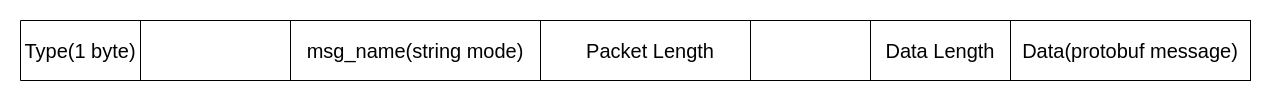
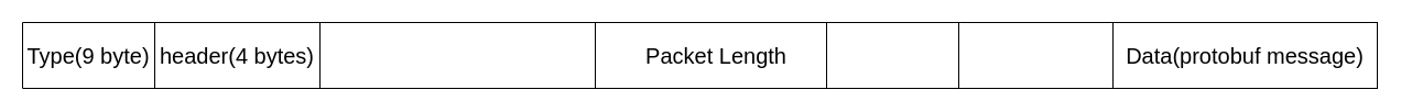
- <mxCell id="4" value="&lt;font style=&quot;font-size: 20px;&quot;&gt;Type(1 byte)&lt;/font&gt;" style="text;html=1;strokeColor=none;fillColor=none;align=center;verticalAlign=middle;whiteSpace=wrap;rounded=0;" vertex="1" parent="1"><mxGeometry y="20" width="120" height="60" as="geometry" x="20" /></mxCell>
+ <mxCell id="4" value="&lt;font style=&quot;font-size: 20px;&quot;&gt;Type(9 byte)&lt;/font&gt;" style="text;html=1;strokeColor=none;fillColor=none;align=center;verticalAlign=middle;whiteSpace=wrap;rounded=0;" vertex="1" parent="1"><mxGeometry y="20" width="120" height="60" as="geometry" x="20" /></mxCell>
+ <mxCell id="5" value="&lt;font style=&quot;font-size: 20px;&quot;&gt;header(4 bytes)&lt;/font&gt;" style="text;html=1;strokeColor=none;fillColor=none;align=center;verticalAlign=middle;whiteSpace=wrap;rounded=0;container=0;" vertex="1" parent="1"><mxGeometry x="140" y="20" width="150" height="60" as="geometry" /></mxCell>
- <mxCell id="7" value="msg_name(string mode)" style="text;html=1;strokeColor=none;fillColor=none;align=center;verticalAlign=middle;whiteSpace=wrap;rounded=0;fontSize=20;" vertex="1" parent="1"><mxGeometry x="290" y="20" width="250" height="60" as="geometry" /></mxCell>
- <mxCell id="11" value="Data Length" style="text;html=1;strokeColor=none;fillColor=none;align=center;verticalAlign=middle;whiteSpace=wrap;rounded=0;fontSize=20;" vertex="1" parent="1"><mxGeometry x="870" y="20" width="140" height="60" as="geometry" /></mxCell>
